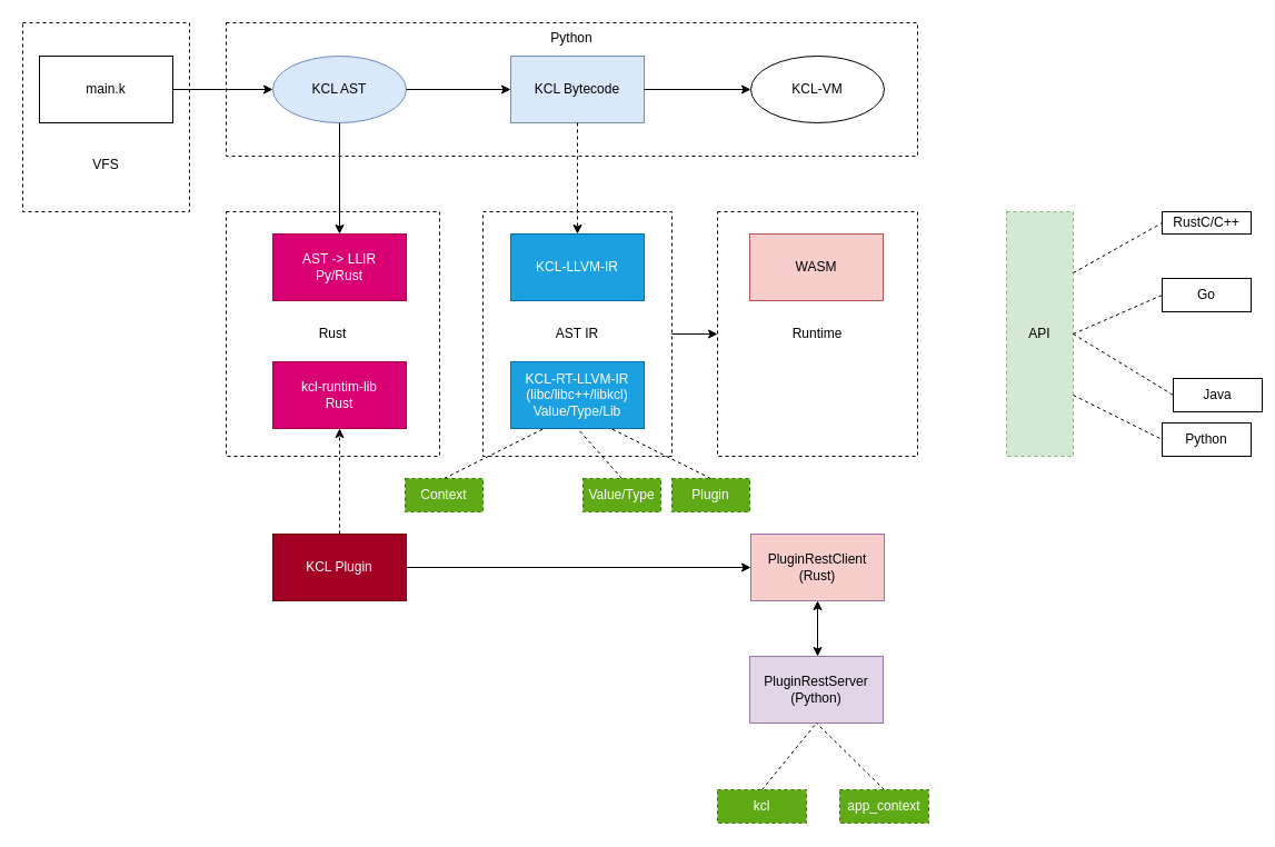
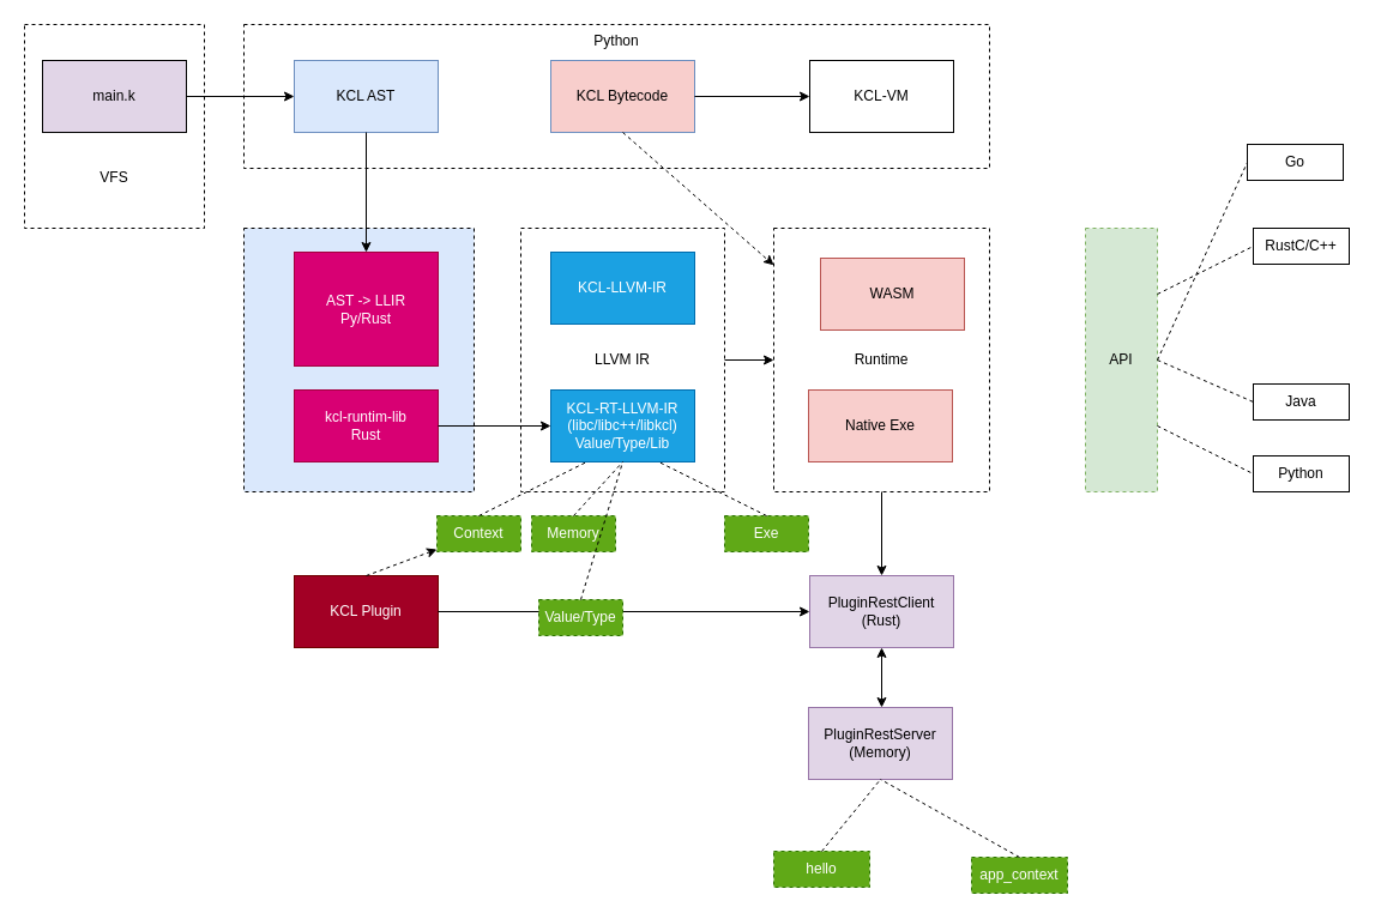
- <mxCell id="12" value="main.k" style="rounded=0;whiteSpace=wrap;html=1;" parent="1" vertex="1"><mxGeometry x="35" y="50" width="120" height="60" as="geometry" /></mxCell>
+ <mxCell id="12" value="main.k" style="rounded=0;whiteSpace=wrap;html=1;fillColor=#e1d5e7;" parent="1" vertex="1"><mxGeometry x="35" y="50" width="120" height="60" as="geometry" /></mxCell>
- <mxCell id="11" value="KCL AST" style="ellipse;whiteSpace=wrap;html=1;fillColor=#dae8fc;strokeColor=#6c8ebf;" parent="1" vertex="1"><mxGeometry x="245" y="50" width="120" height="60" as="geometry" /></mxCell>
+ <mxCell id="11" value="KCL AST" style="rounded=0;whiteSpace=wrap;html=1;fillColor=#dae8fc;strokeColor=#6c8ebf;" parent="1" vertex="1"><mxGeometry x="245" y="50" width="120" height="60" as="geometry" /></mxCell>
- <mxCell id="14" value="" style="endArrow=classic;html=1;exitX=1;exitY=0.5;exitDx=0;exitDy=0;entryX=0;entryY=0.5;entryDx=0;entryDy=0;" parent="1" source="11" target="7" edge="1"><mxGeometry width="50" height="50" relative="1" as="geometry"><mxPoint x="165" y="90" as="sourcePoint" /><mxPoint x="255" y="90" as="targetPoint" /></mxGeometry></mxCell>
- <mxCell id="7" value="KCL Bytecode" style="rounded=0;whiteSpace=wrap;html=1;fillColor=#dae8fc;strokeColor=#6c8ebf;" parent="1" vertex="1"><mxGeometry x="459" y="50" width="120" height="60" as="geometry" /></mxCell>
+ <mxCell id="7" value="KCL Bytecode" style="rounded=0;whiteSpace=wrap;html=1;fillColor=#f8cecc;strokeColor=#6c8ebf;" parent="1" vertex="1"><mxGeometry x="459" y="50" width="120" height="60" as="geometry" /></mxCell>
- <mxCell id="10" value="KCL-VM" style="ellipse;whiteSpace=wrap;html=1;" parent="1" vertex="1"><mxGeometry x="675" y="50" width="120" height="60" as="geometry" /></mxCell>
+ <mxCell id="10" value="KCL-VM" style="rounded=0;whiteSpace=wrap;html=1;" parent="1" vertex="1"><mxGeometry x="675" y="50" width="120" height="60" as="geometry" /></mxCell>
- <mxCell id="27" value="" style="endArrow=classic;html=1;exitX=0.5;exitY=1;exitDx=0;exitDy=0;entryX=0.5;entryY=0;entryDx=0;entryDy=0;dashed=1;" parent="1" source="7" target="8" edge="1"><mxGeometry width="50" height="50" relative="1" as="geometry"><mxPoint x="465" y="380" as="sourcePoint" /><mxPoint x="515" y="330" as="targetPoint" /></mxGeometry></mxCell>
+ <mxCell id="27" value="" style="endArrow=classic;html=1;exitX=0.5;exitY=1;exitDx=0;exitDy=0;dashed=1;" parent="1" source="7" target="5" edge="1"><mxGeometry width="50" height="50" relative="1" as="geometry"><mxPoint x="465" y="380" as="sourcePoint" /><mxPoint x="515" y="330" as="targetPoint" /></mxGeometry></mxCell>
- <mxCell id="30" value="RustC/C++" style="rounded=0;whiteSpace=wrap;html=1;" parent="1" vertex="1"><mxGeometry x="1045" y="190" width="80" height="20" as="geometry" /></mxCell>
+ <mxCell id="30" value="RustC/C++" style="rounded=0;whiteSpace=wrap;html=1;" parent="1" vertex="1"><mxGeometry x="1045" y="190" width="80" height="30" as="geometry" /></mxCell>
- <mxCell id="20" value="AST -&amp;gt; LLIR&lt;br&gt;Py/Rust" style="rounded=0;whiteSpace=wrap;html=1;fillColor=#d80073;strokeColor=#A50040;fontColor=#ffffff;" parent="1" vertex="1"><mxGeometry x="245" y="210" width="120" height="60" as="geometry" /></mxCell>
+ <mxCell id="20" value="AST -&amp;gt; LLIR&lt;br&gt;Py/Rust" style="rounded=0;whiteSpace=wrap;html=1;fillColor=#d80073;strokeColor=#A50040;fontColor=#ffffff;" parent="1" vertex="1"><mxGeometry x="245" y="210" width="120" height="95" as="geometry" /></mxCell>
- <mxCell id="18" value="WASM" style="rounded=0;whiteSpace=wrap;html=1;fillColor=#f8cecc;strokeColor=#b85450;" parent="1" vertex="1"><mxGeometry x="674" y="210" width="120" height="60" as="geometry" /></mxCell>
+ <mxCell id="18" value="WASM" style="rounded=0;whiteSpace=wrap;html=1;fillColor=#f8cecc;strokeColor=#b85450;" parent="1" vertex="1"><mxGeometry x="684" y="215" width="120" height="60" as="geometry" /></mxCell>
- <mxCell id="31" value="Go" style="rounded=0;whiteSpace=wrap;html=1;" parent="1" vertex="1"><mxGeometry x="1045" y="250" width="80" height="30" as="geometry" /></mxCell>
+ <mxCell id="31" value="Go" style="rounded=0;whiteSpace=wrap;html=1;" parent="1" vertex="1"><mxGeometry x="1040" y="120" width="80" height="30" as="geometry" /></mxCell>
- <mxCell id="2" value="Rust" style="rounded=0;whiteSpace=wrap;html=1;dashed=1;verticalAlign=middle;" parent="1" vertex="1"><mxGeometry x="203" y="190" width="192" height="220" as="geometry" /></mxCell>
+ <mxCell id="2" value="Rust" style="rounded=0;whiteSpace=wrap;html=1;dashed=1;verticalAlign=middle;fillColor=#dae8fc;" parent="1" vertex="1"><mxGeometry x="203" y="190" width="192" height="220" as="geometry" /></mxCell>
- <mxCell id="6" value="AST IR" style="rounded=0;whiteSpace=wrap;html=1;dashed=1;" parent="1" vertex="1"><mxGeometry x="434" y="190" width="170" height="220" as="geometry" /></mxCell>
+ <mxCell id="6" value="LLVM IR" style="rounded=0;whiteSpace=wrap;html=1;dashed=1;" parent="1" vertex="1"><mxGeometry x="434" y="190" width="170" height="220" as="geometry" /></mxCell>
+ <mxCell id="17" value="" style="endArrow=classic;html=1;exitX=1;exitY=0.5;exitDx=0;exitDy=0;entryX=0;entryY=0.5;entryDx=0;entryDy=0;" parent="1" source="16" target="9" edge="1"><mxGeometry width="50" height="50" relative="1" as="geometry"><mxPoint x="435" y="495" as="sourcePoint" /><mxPoint x="485" y="445" as="targetPoint" /></mxGeometry></mxCell>
+ <mxCell id="21" value="Native Exe" style="rounded=0;whiteSpace=wrap;html=1;fillColor=#f8cecc;strokeColor=#b85450;" parent="1" vertex="1"><mxGeometry x="674" y="325" width="120" height="60" as="geometry" /></mxCell>
- <mxCell id="32" value="Java" style="rounded=0;whiteSpace=wrap;html=1;" parent="1" vertex="1"><mxGeometry x="1055" y="340" width="80" height="30" as="geometry" /></mxCell>
+ <mxCell id="32" value="Java" style="rounded=0;whiteSpace=wrap;html=1;" parent="1" vertex="1"><mxGeometry x="1045" y="320" width="80" height="30" as="geometry" /></mxCell>
+ <mxCell id="43" value="" style="endArrow=none;html=1;dashed=1;entryX=0.5;entryY=1;entryDx=0;entryDy=0;exitX=0.5;exitY=0;exitDx=0;exitDy=0;" parent="1" source="38" target="9" edge="1"><mxGeometry width="50" height="50" relative="1" as="geometry"><mxPoint x="585" y="550" as="sourcePoint" /><mxPoint x="635" y="500" as="targetPoint" /></mxGeometry></mxCell>
- <mxCell id="28" value="" style="endArrow=classic;html=1;dashed=1;exitX=0.5;exitY=0;exitDx=0;exitDy=0;entryX=0.5;entryY=1;entryDx=0;entryDy=0;" parent="1" source="23" target="16" edge="1"><mxGeometry width="50" height="50" relative="1" as="geometry"><mxPoint x="465" y="400" as="sourcePoint" /><mxPoint x="305" y="390" as="targetPoint" /></mxGeometry></mxCell>
+ <mxCell id="28" value="" style="endArrow=classic;html=1;dashed=1;exitX=0.5;exitY=0;exitDx=0;exitDy=0;" parent="1" source="23" target="41" edge="1"><mxGeometry width="50" height="50" relative="1" as="geometry"><mxPoint x="465" y="400" as="sourcePoint" /><mxPoint x="305" y="390" as="targetPoint" /></mxGeometry></mxCell>
+ <mxCell id="26" value="" style="endArrow=classic;html=1;exitX=0.5;exitY=1;exitDx=0;exitDy=0;entryX=0.5;entryY=0;entryDx=0;entryDy=0;" parent="1" source="5" target="24" edge="1"><mxGeometry width="50" height="50" relative="1" as="geometry"><mxPoint x="595" y="540" as="sourcePoint" /><mxPoint x="645" y="490" as="targetPoint" /></mxGeometry></mxCell>
+ <mxCell id="38" value="Memory" style="rounded=0;whiteSpace=wrap;html=1;dashed=1;fillColor=#60a917;strokeColor=#2D7600;fontColor=#ffffff;" parent="1" vertex="1"><mxGeometry x="443" y="430" width="70" height="30" as="geometry" /></mxCell>
- <mxCell id="39" value="Value/Type" style="rounded=0;whiteSpace=wrap;html=1;dashed=1;fillColor=#60a917;strokeColor=#2D7600;fontColor=#ffffff;" parent="1" vertex="1"><mxGeometry x="524" y="430" width="70" height="30" as="geometry" /></mxCell>
+ <mxCell id="39" value="Value/Type" style="rounded=0;whiteSpace=wrap;html=1;dashed=1;fillColor=#60a917;strokeColor=#2D7600;fontColor=#ffffff;" parent="1" vertex="1"><mxGeometry x="449" y="500" width="70" height="30" as="geometry" /></mxCell>
- <mxCell id="40" value="Plugin" style="rounded=0;whiteSpace=wrap;html=1;dashed=1;fillColor=#60a917;strokeColor=#2D7600;fontColor=#ffffff;" parent="1" vertex="1"><mxGeometry x="604" y="430" width="70" height="30" as="geometry" /></mxCell>
+ <mxCell id="40" value="Exe" style="rounded=0;whiteSpace=wrap;html=1;dashed=1;fillColor=#60a917;strokeColor=#2D7600;fontColor=#ffffff;" parent="1" vertex="1"><mxGeometry x="604" y="430" width="70" height="30" as="geometry" /></mxCell>
- <mxCell id="24" value="PluginRestClient&lt;br&gt;(Rust)" style="rounded=0;whiteSpace=wrap;html=1;fillColor=#f8cecc;strokeColor=#9673a6;" parent="1" vertex="1"><mxGeometry x="675" y="480" width="120" height="60" as="geometry" /></mxCell>
+ <mxCell id="24" value="PluginRestClient&lt;br&gt;(Rust)" style="rounded=0;whiteSpace=wrap;html=1;fillColor=#e1d5e7;strokeColor=#9673a6;" parent="1" vertex="1"><mxGeometry x="675" y="480" width="120" height="60" as="geometry" /></mxCell>
- <mxCell id="46" value="PluginRestServer&lt;br&gt;(Python)" style="rounded=0;whiteSpace=wrap;html=1;fillColor=#e1d5e7;strokeColor=#9673a6;" parent="1" vertex="1"><mxGeometry x="674" y="590" width="120" height="60" as="geometry" /></mxCell>
+ <mxCell id="46" value="PluginRestServer&lt;br&gt;(Memory)" style="rounded=0;whiteSpace=wrap;html=1;fillColor=#e1d5e7;strokeColor=#9673a6;" parent="1" vertex="1"><mxGeometry x="674" y="590" width="120" height="60" as="geometry" /></mxCell>
- <mxCell id="48" value="kcl" style="rounded=0;whiteSpace=wrap;html=1;dashed=1;fillColor=#60a917;strokeColor=#2D7600;fontColor=#ffffff;" parent="1" vertex="1"><mxGeometry x="645" y="710" width="80" height="30" as="geometry" /></mxCell>
+ <mxCell id="48" value="hello" style="rounded=0;whiteSpace=wrap;html=1;dashed=1;fillColor=#60a917;strokeColor=#2D7600;fontColor=#ffffff;" parent="1" vertex="1"><mxGeometry x="645" y="710" width="80" height="30" as="geometry" /></mxCell>
- <mxCell id="49" value="app_context" style="rounded=0;whiteSpace=wrap;html=1;dashed=1;fillColor=#60a917;strokeColor=#2D7600;fontColor=#ffffff;" parent="1" vertex="1"><mxGeometry x="755" y="710" width="80" height="30" as="geometry" /></mxCell>
+ <mxCell id="49" value="app_context" style="rounded=0;whiteSpace=wrap;html=1;dashed=1;fillColor=#60a917;strokeColor=#2D7600;fontColor=#ffffff;" parent="1" vertex="1"><mxGeometry x="810" y="715" width="80" height="30" as="geometry" /></mxCell>
